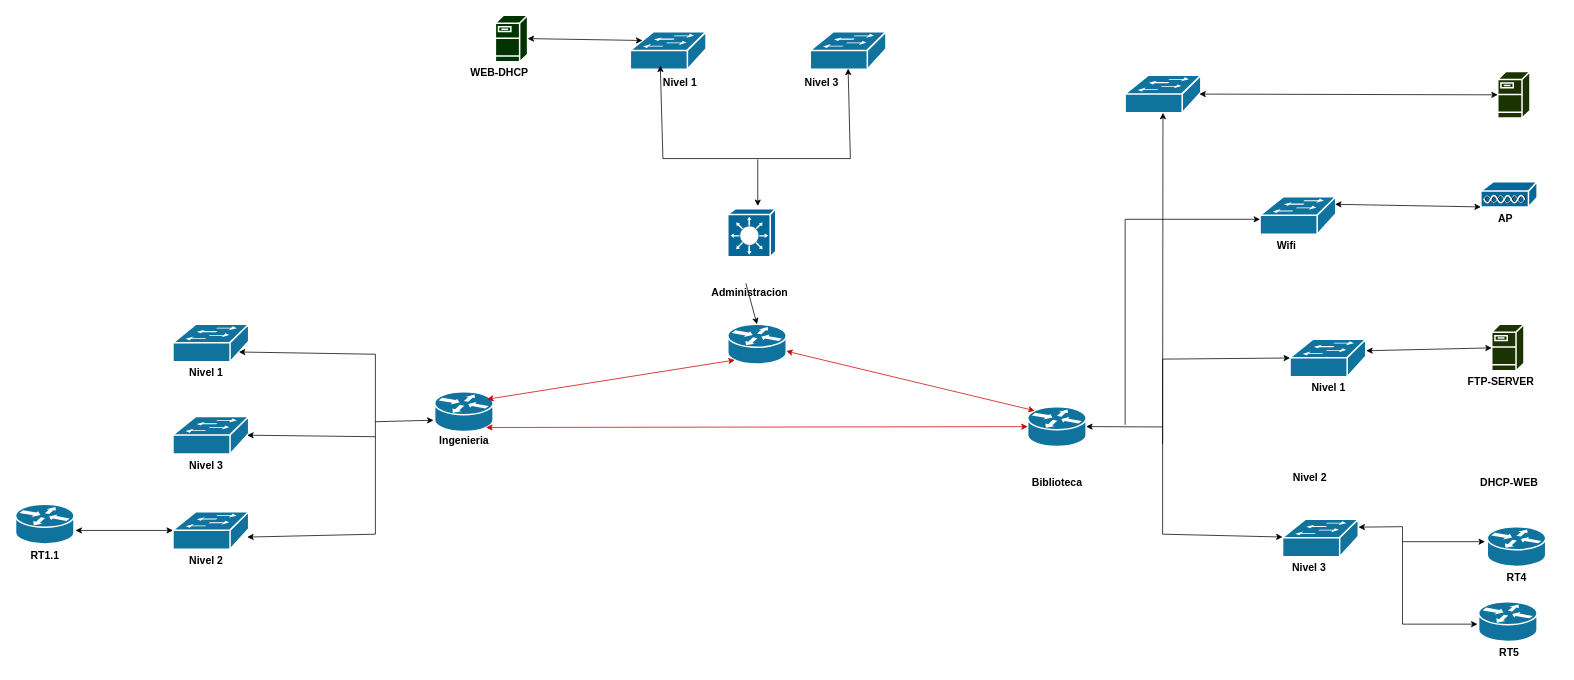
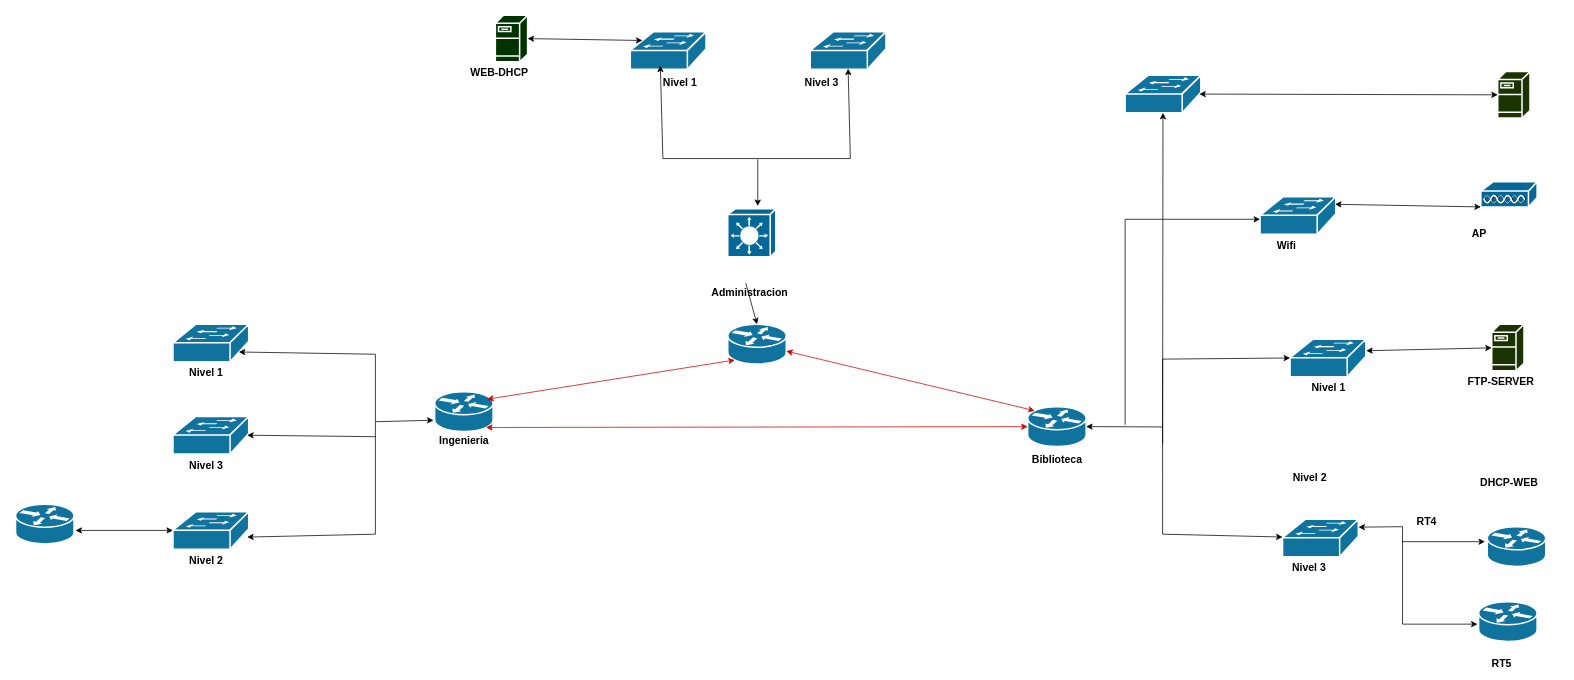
- <mxCell id="59" value="&lt;span style=&quot;font-size: 14px;&quot;&gt;&lt;b&gt;AP&lt;/b&gt;&lt;/span&gt;" style="text;html=1;align=center;verticalAlign=middle;resizable=0;points=[];autosize=1;strokeColor=none;fillColor=none;" parent="1" vertex="1"><mxGeometry x="1987" y="276" width="40" height="30" as="geometry" /></mxCell>
+ <mxCell id="59" value="&lt;span style=&quot;font-size: 14px;&quot;&gt;&lt;b&gt;AP&lt;/b&gt;&lt;/span&gt;" style="text;html=1;align=center;verticalAlign=middle;resizable=0;points=[];autosize=1;strokeColor=none;fillColor=none;" parent="1" vertex="1"><mxGeometry x="1952" y="296" width="40" height="30" as="geometry" /></mxCell>
- <mxCell id="51" value="&lt;span style=&quot;font-size: 14px;&quot;&gt;&lt;b&gt;Biblioteca&lt;/b&gt;&lt;/span&gt;" style="text;html=1;align=center;verticalAlign=middle;resizable=0;points=[];autosize=1;strokeColor=none;fillColor=none;" parent="1" vertex="1"><mxGeometry x="1364" y="628" width="90" height="30" as="geometry" /></mxCell>
+ <mxCell id="51" value="&lt;span style=&quot;font-size: 14px;&quot;&gt;&lt;b&gt;Biblioteca&lt;/b&gt;&lt;/span&gt;" style="text;html=1;align=center;verticalAlign=middle;resizable=0;points=[];autosize=1;strokeColor=none;fillColor=none;" parent="1" vertex="1"><mxGeometry x="1364" y="598" width="90" height="30" as="geometry" /></mxCell>
- <mxCell id="57" value="&lt;span style=&quot;font-size: 14px;&quot;&gt;&lt;b&gt;RT1.1&lt;/b&gt;&lt;/span&gt;" style="text;html=1;align=center;verticalAlign=middle;resizable=0;points=[];autosize=1;strokeColor=none;fillColor=none;" parent="1" vertex="1"><mxGeometry x="29" y="725" width="60" height="30" as="geometry" /></mxCell>
- <mxCell id="55" value="&lt;span style=&quot;font-size: 14px;&quot;&gt;&lt;b&gt;RT4&lt;/b&gt;&lt;/span&gt;" style="text;html=1;align=center;verticalAlign=middle;resizable=0;points=[];autosize=1;strokeColor=none;fillColor=none;" parent="1" vertex="1"><mxGeometry x="1997" y="755" width="50" height="30" as="geometry" /></mxCell>
+ <mxCell id="55" value="&lt;span style=&quot;font-size: 14px;&quot;&gt;&lt;b&gt;RT4&lt;/b&gt;&lt;/span&gt;" style="text;html=1;align=center;verticalAlign=middle;resizable=0;points=[];autosize=1;strokeColor=none;fillColor=none;" parent="1" vertex="1"><mxGeometry x="1877" y="680" width="50" height="30" as="geometry" /></mxCell>
- <mxCell id="56" value="&lt;span style=&quot;font-size: 14px;&quot;&gt;&lt;b&gt;RT5&lt;/b&gt;&lt;/span&gt;" style="text;html=1;align=center;verticalAlign=middle;resizable=0;points=[];autosize=1;strokeColor=none;fillColor=none;" parent="1" vertex="1"><mxGeometry x="1987" y="855" width="50" height="30" as="geometry" /></mxCell>
+ <mxCell id="56" value="&lt;span style=&quot;font-size: 14px;&quot;&gt;&lt;b&gt;RT5&lt;/b&gt;&lt;/span&gt;" style="text;html=1;align=center;verticalAlign=middle;resizable=0;points=[];autosize=1;strokeColor=none;fillColor=none;" parent="1" vertex="1"><mxGeometry x="1977" y="870" width="50" height="30" as="geometry" /></mxCell>
